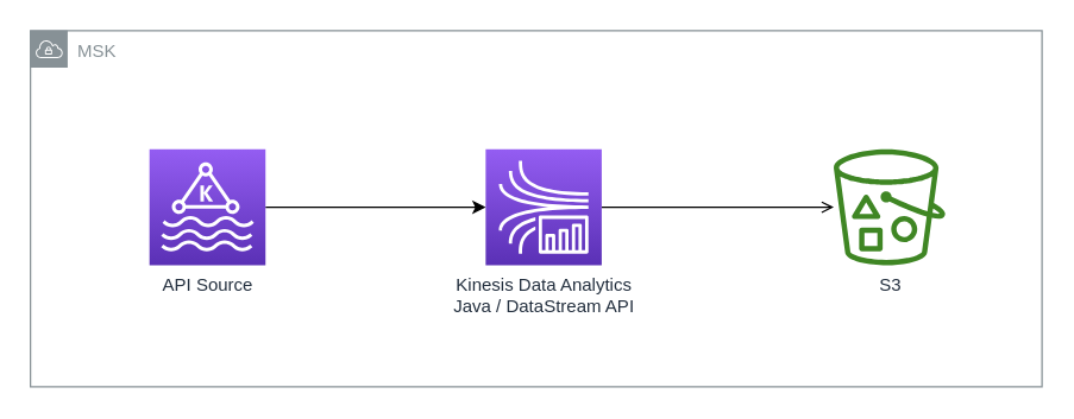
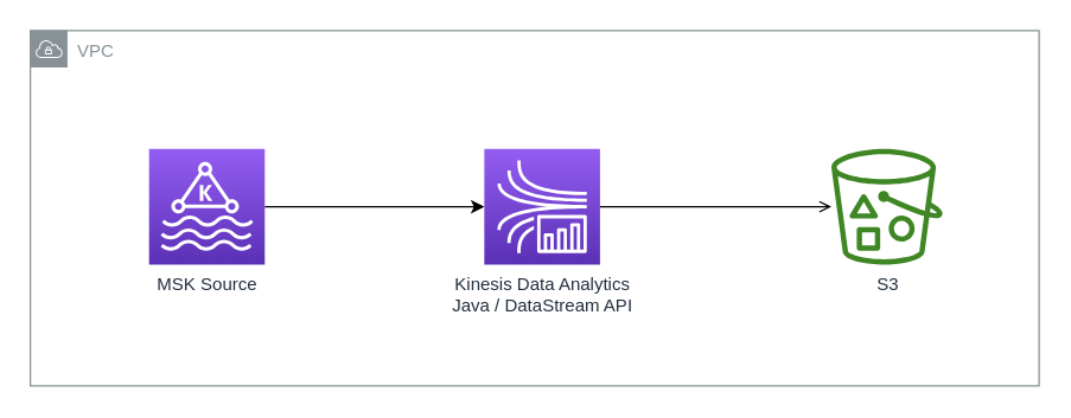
- <mxCell id="2" value="MSK" style="sketch=0;outlineConnect=0;gradientColor=none;html=1;whiteSpace=wrap;fontSize=12;fontStyle=0;shape=mxgraph.aws4.group;grIcon=mxgraph.aws4.group_vpc;strokeColor=#879196;fillColor=none;verticalAlign=top;align=left;spacingLeft=30;fontColor=#879196;dashed=0;" vertex="1" parent="1"><mxGeometry x="20" y="20" width="680" height="240" as="geometry" /></mxCell>
+ <mxCell id="2" value="VPC" style="sketch=0;outlineConnect=0;gradientColor=none;html=1;whiteSpace=wrap;fontSize=12;fontStyle=0;shape=mxgraph.aws4.group;grIcon=mxgraph.aws4.group_vpc;strokeColor=#879196;fillColor=none;verticalAlign=top;align=left;spacingLeft=30;fontColor=#879196;dashed=0;" vertex="1" parent="1"><mxGeometry x="20" y="20" width="680" height="240" as="geometry" /></mxCell>
- <mxCell id="6" value="API Source" style="sketch=0;points=[[0,0,0],[0.25,0,0],[0.5,0,0],[0.75,0,0],[1,0,0],[0,1,0],[0.25,1,0],[0.5,1,0],[0.75,1,0],[1,1,0],[0,0.25,0],[0,0.5,0],[0,0.75,0],[1,0.25,0],[1,0.5,0],[1,0.75,0]];outlineConnect=0;fontColor=#232F3E;gradientColor=#945DF2;gradientDirection=north;fillColor=#5A30B5;strokeColor=#ffffff;dashed=0;verticalLabelPosition=bottom;verticalAlign=top;align=center;html=1;fontSize=12;fontStyle=0;aspect=fixed;shape=mxgraph.aws4.resourceIcon;resIcon=mxgraph.aws4.managed_streaming_for_kafka;" vertex="1" parent="1"><mxGeometry x="100" y="100" width="78" height="78" as="geometry" /></mxCell>
+ <mxCell id="6" value="MSK Source" style="sketch=0;points=[[0,0,0],[0.25,0,0],[0.5,0,0],[0.75,0,0],[1,0,0],[0,1,0],[0.25,1,0],[0.5,1,0],[0.75,1,0],[1,1,0],[0,0.25,0],[0,0.5,0],[0,0.75,0],[1,0.25,0],[1,0.5,0],[1,0.75,0]];outlineConnect=0;fontColor=#232F3E;gradientColor=#945DF2;gradientDirection=north;fillColor=#5A30B5;strokeColor=#ffffff;dashed=0;verticalLabelPosition=bottom;verticalAlign=top;align=center;html=1;fontSize=12;fontStyle=0;aspect=fixed;shape=mxgraph.aws4.resourceIcon;resIcon=mxgraph.aws4.managed_streaming_for_kafka;" vertex="1" parent="1"><mxGeometry x="100" y="100" width="78" height="78" as="geometry" /></mxCell>
